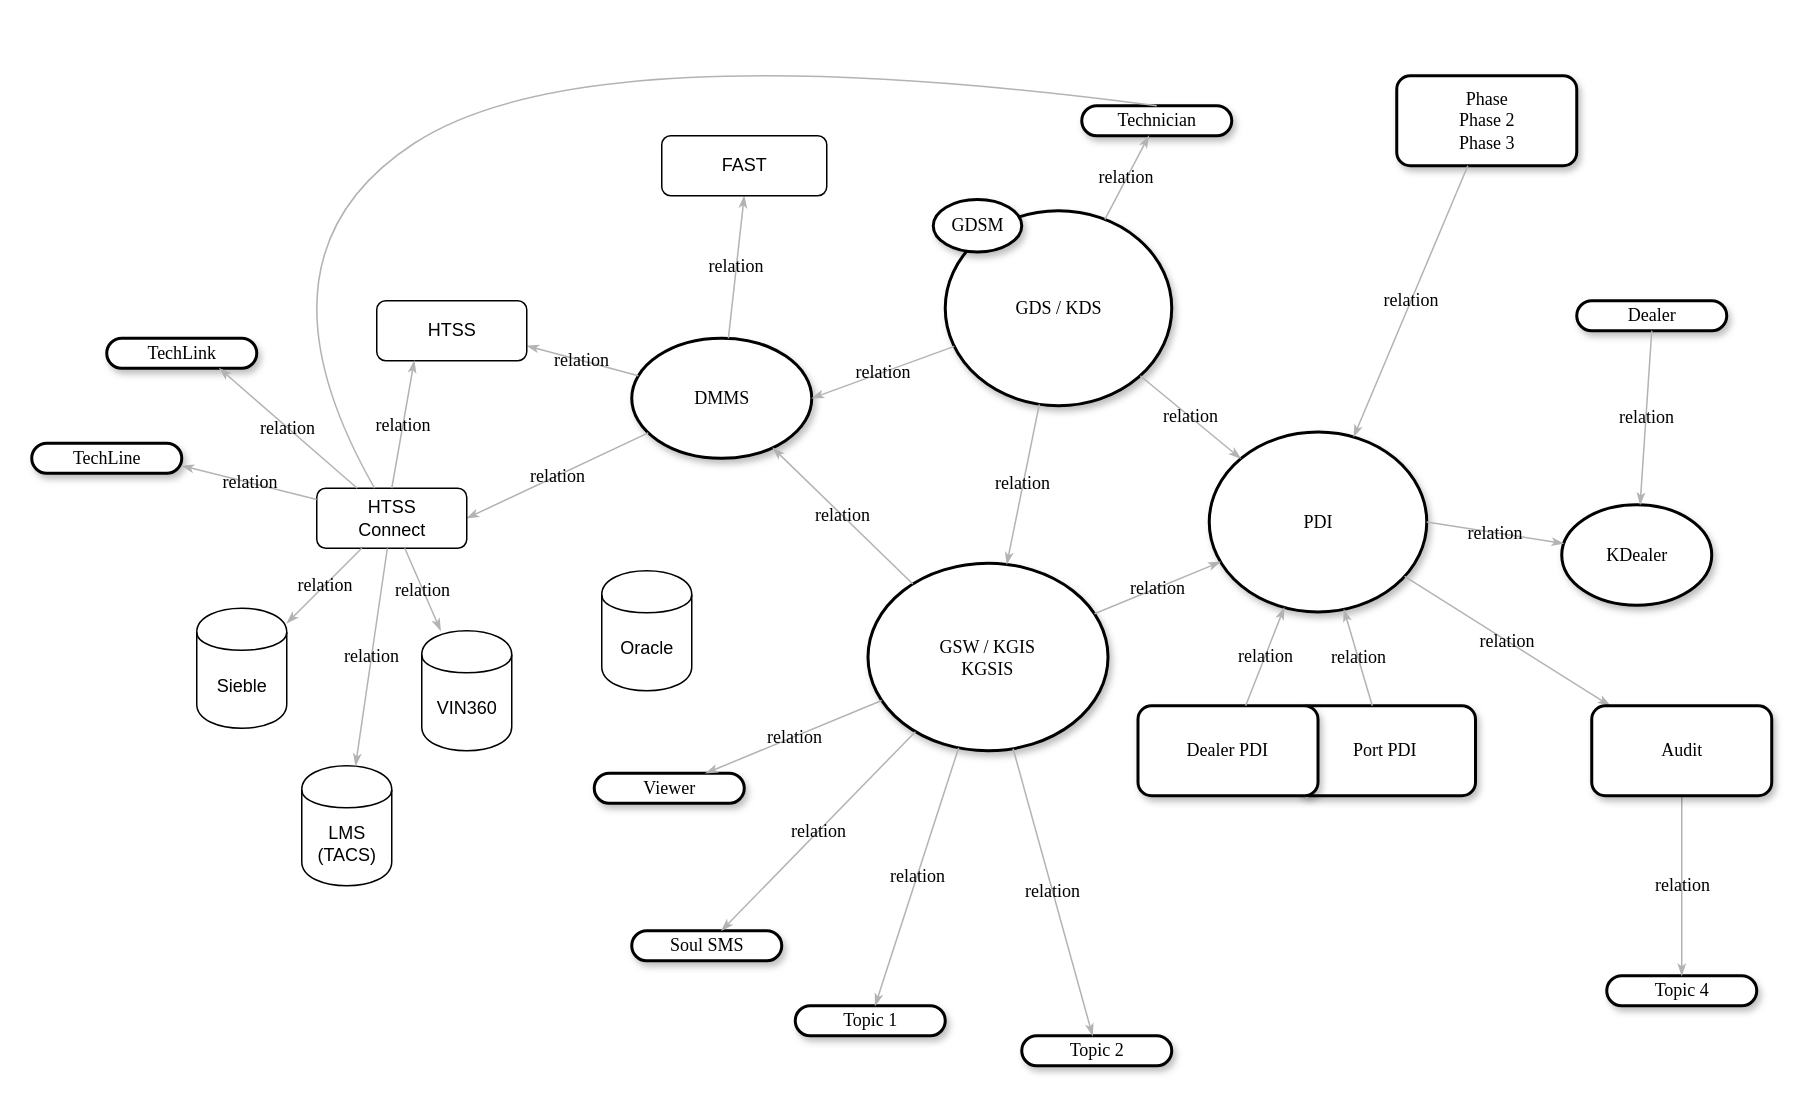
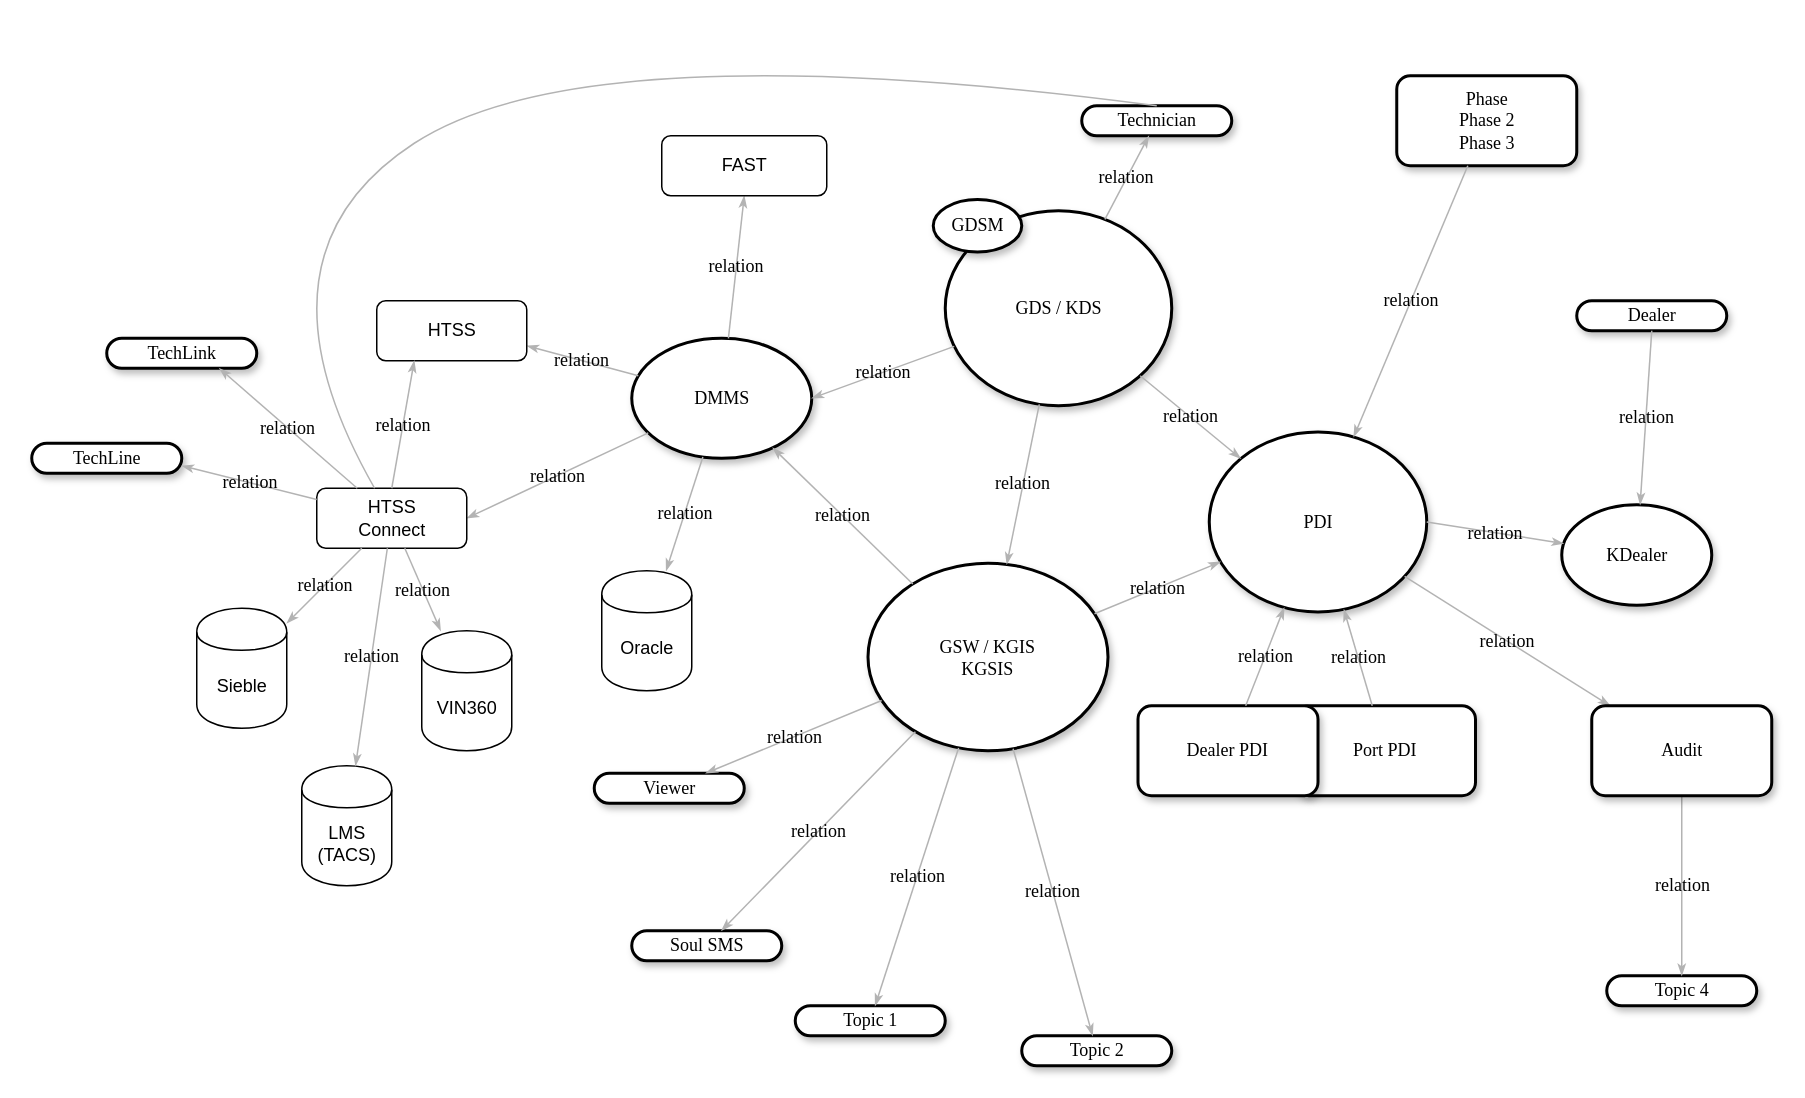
+ <mxCell id="53" value="relation" style="edgeStyle=none;rounded=1;html=1;labelBackgroundColor=none;startArrow=none;startFill=0;startSize=5;endArrow=classicThin;endFill=1;endSize=5;jettySize=auto;orthogonalLoop=1;strokeColor=#B3B3B3;strokeWidth=1;fontFamily=Verdana;fontSize=12;fontColor=#000000;" edge="1" parent="1" source="25" target="52"><mxGeometry relative="1" as="geometry"><mxPoint x="320.5" y="355" as="targetPoint" /><mxPoint x="441.482" y="298.067" as="sourcePoint" /></mxGeometry></mxCell>
